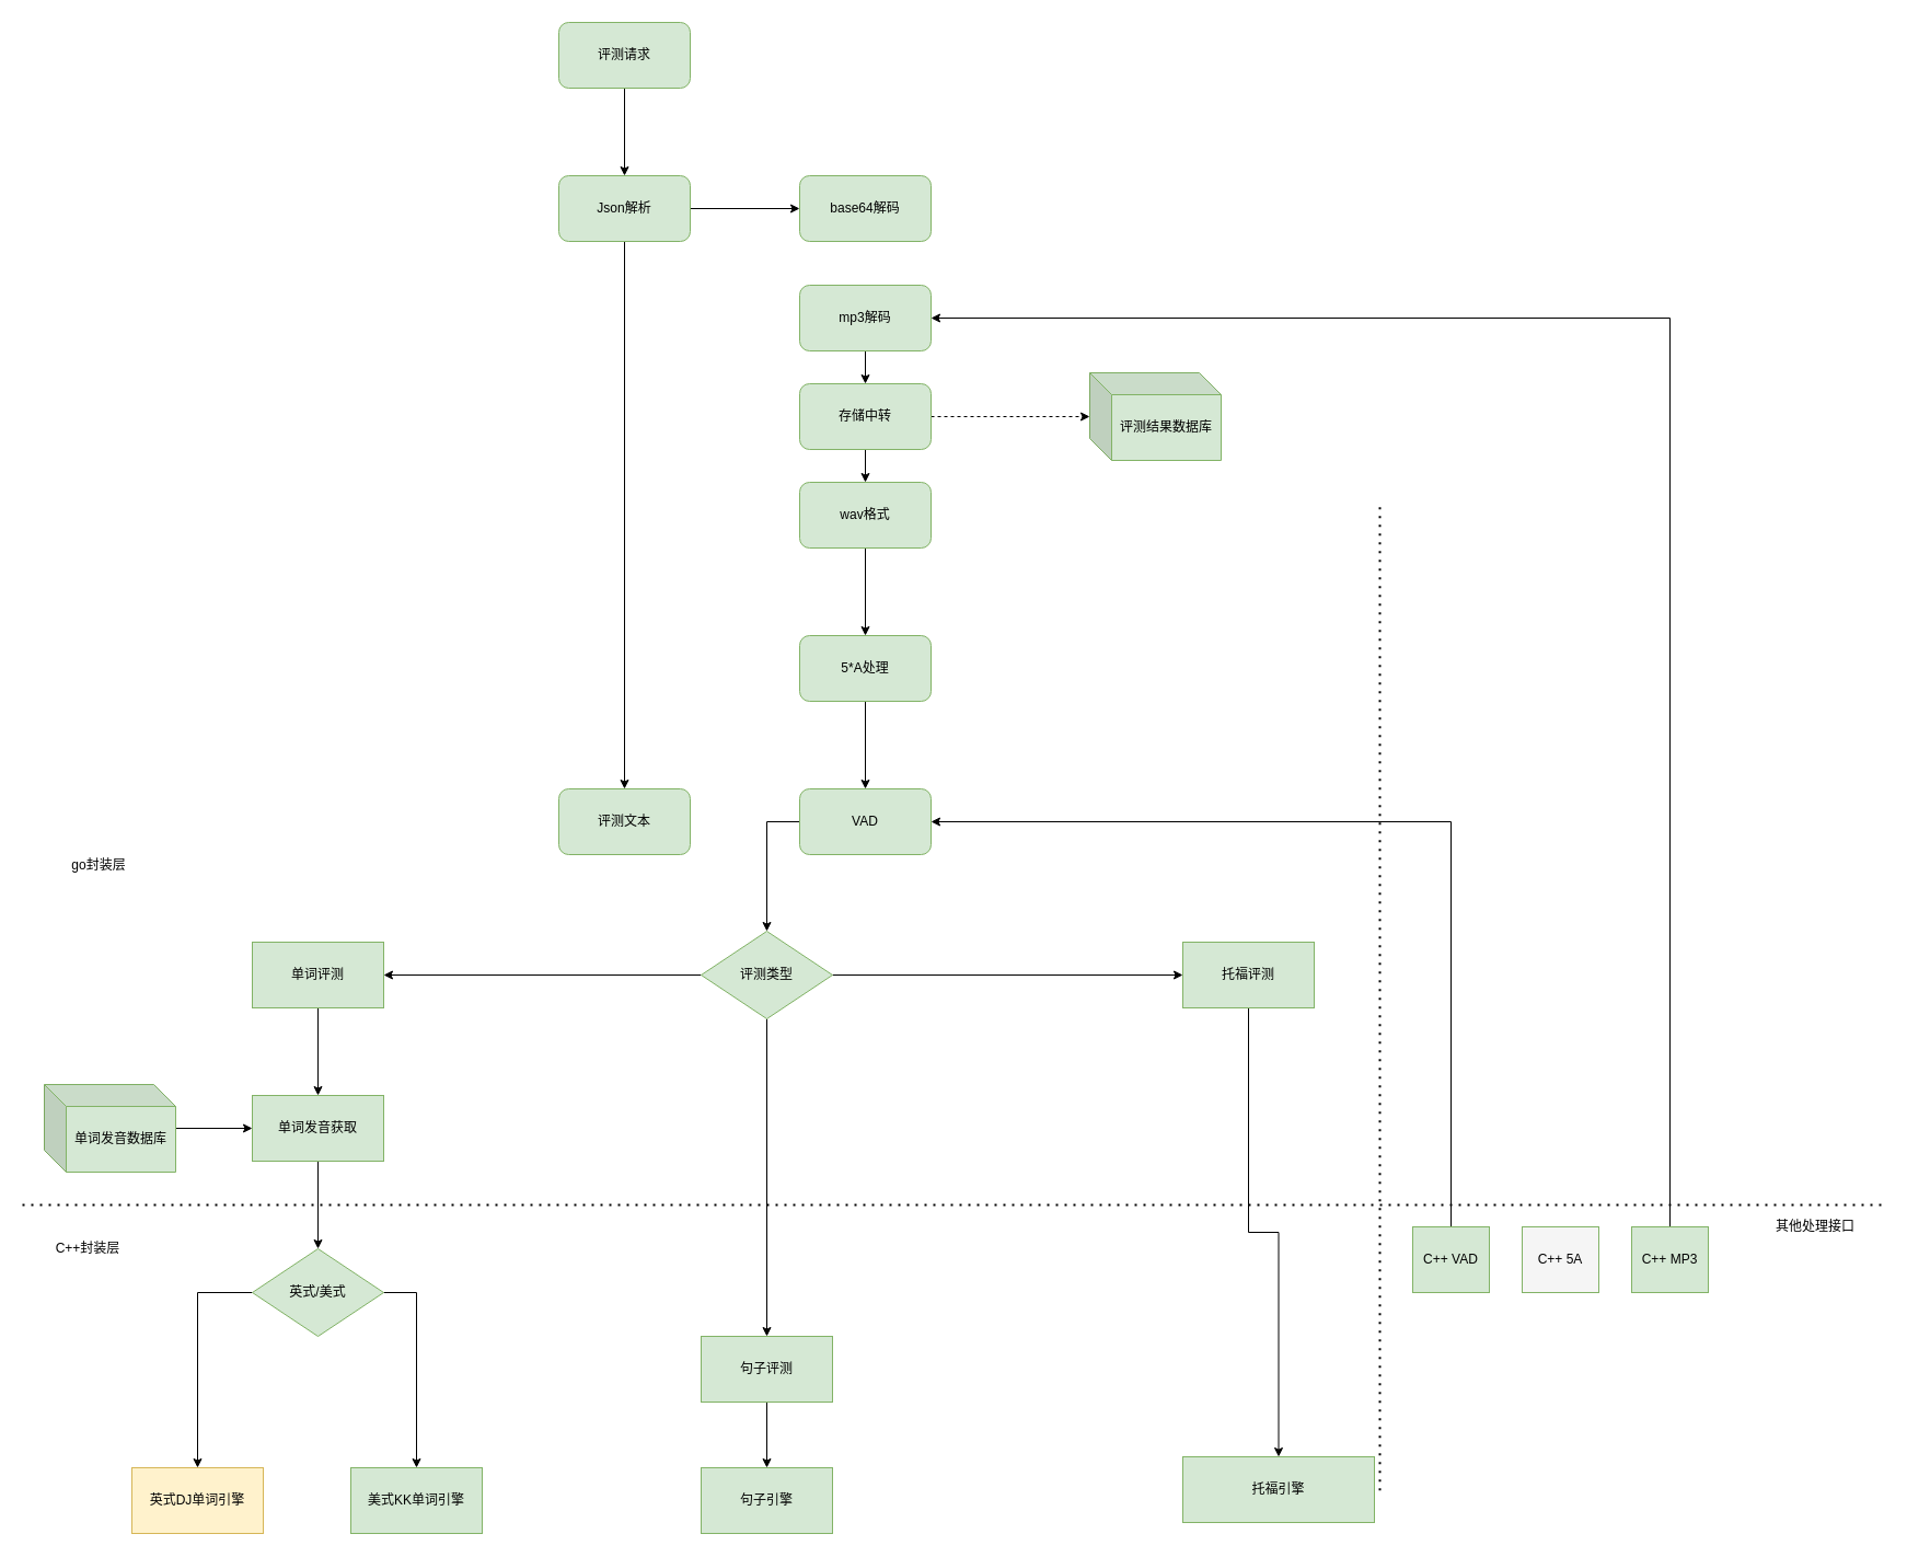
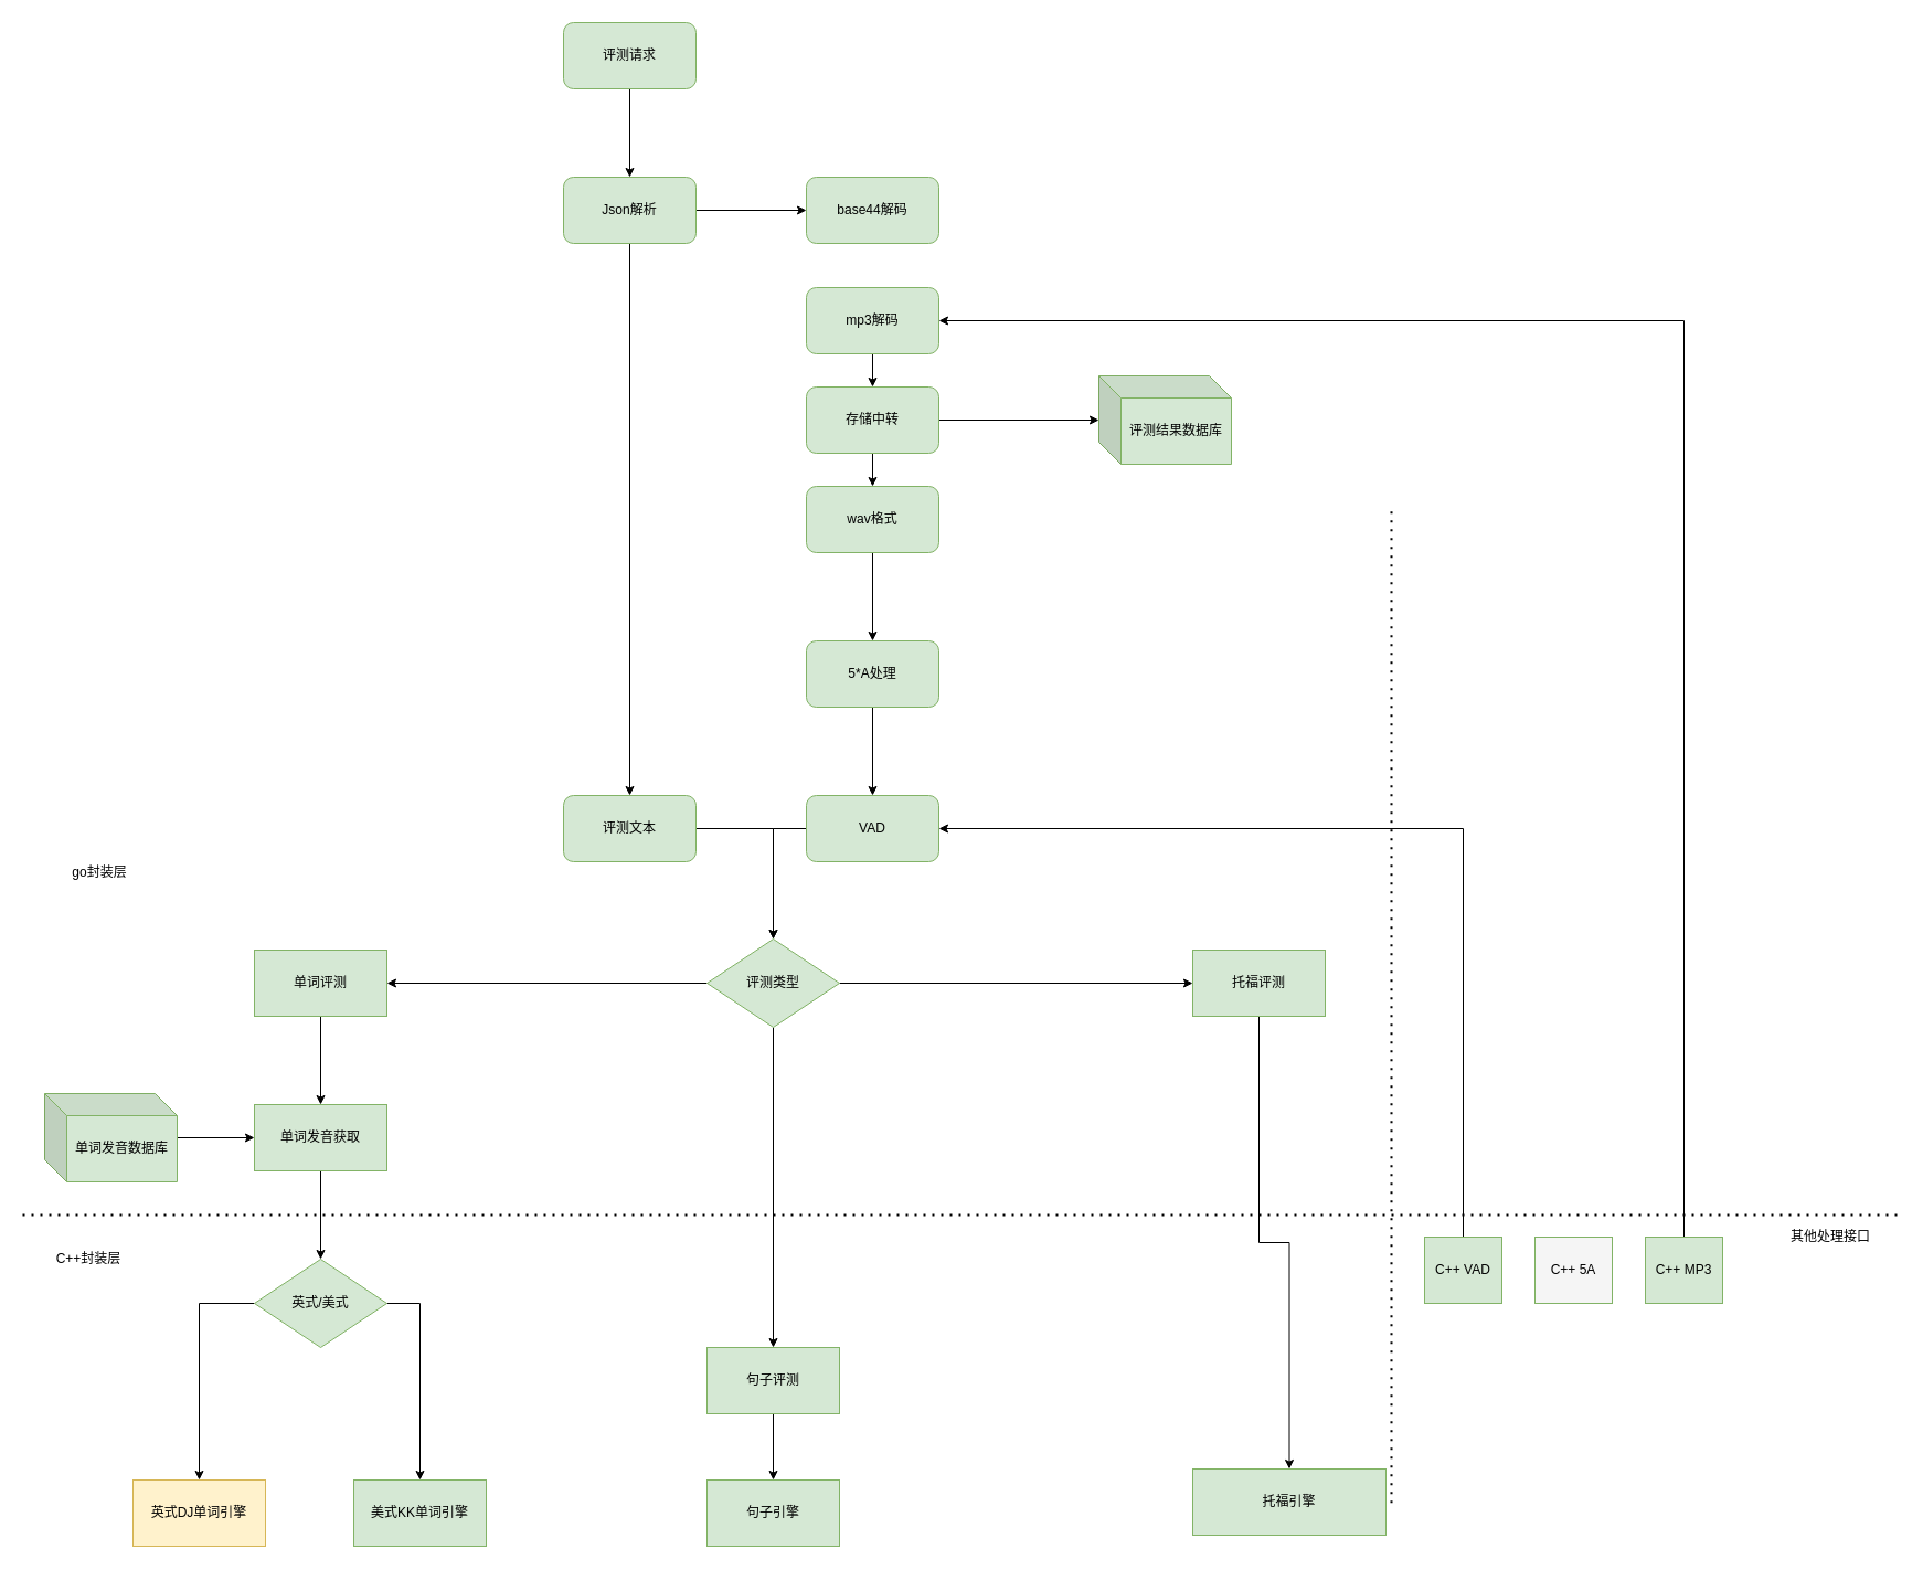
- <mxCell id="7" value="base64解码" style="rounded=1;whiteSpace=wrap;html=1;fillColor=#d5e8d4;strokeColor=#82b366;" parent="1" vertex="1"><mxGeometry x="730" y="160" width="120" height="60" as="geometry" /></mxCell>
+ <mxCell id="7" value="base44解码" style="rounded=1;whiteSpace=wrap;html=1;fillColor=#d5e8d4;strokeColor=#82b366;" parent="1" vertex="1"><mxGeometry x="730" y="160" width="120" height="60" as="geometry" /></mxCell>
- <mxCell id="46" style="edgeStyle=orthogonalEdgeStyle;rounded=0;orthogonalLoop=1;jettySize=auto;html=1;dashed=1;" edge="1" parent="1" source="47" target="10"><mxGeometry relative="1" as="geometry" /></mxCell>
+ <mxCell id="46" style="edgeStyle=orthogonalEdgeStyle;rounded=0;orthogonalLoop=1;jettySize=auto;html=1;" edge="1" parent="1" source="47" target="10"><mxGeometry relative="1" as="geometry" /></mxCell>
+ <mxCell id="18" style="edgeStyle=orthogonalEdgeStyle;rounded=0;orthogonalLoop=1;jettySize=auto;html=1;entryX=0.5;entryY=0;entryDx=0;entryDy=0;" parent="1" source="19" target="23" edge="1"><mxGeometry relative="1" as="geometry" /></mxCell>
